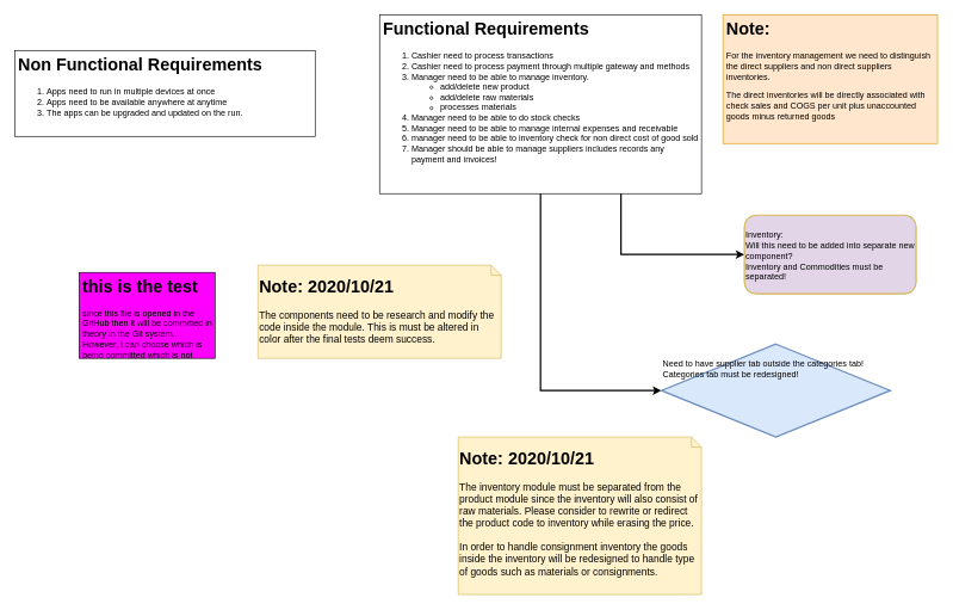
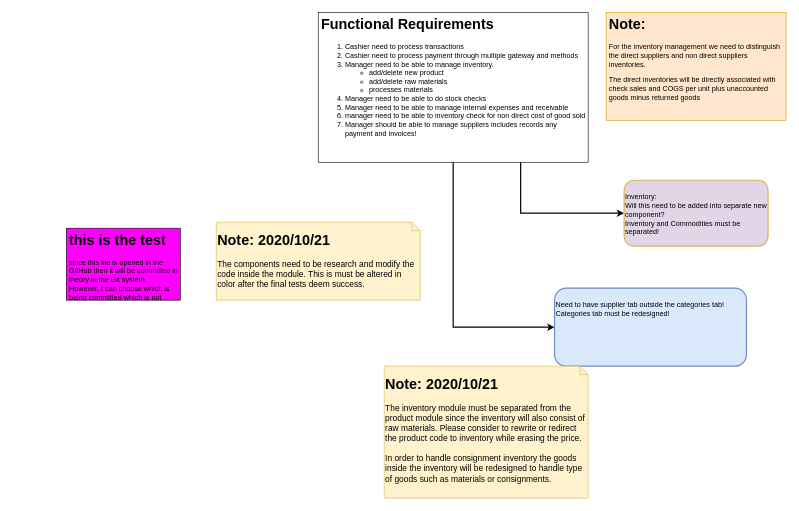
- <mxCell id="5" value="&lt;h1&gt;Non Functional Requirements&lt;/h1&gt;&lt;p&gt;&lt;/p&gt;&lt;ol&gt;&lt;li&gt;Apps need to run in multiple devices at once&lt;/li&gt;&lt;li&gt;Apps need to be available anywhere at anytime&lt;/li&gt;&lt;li&gt;The apps can be upgraded and updated on the run.&lt;/li&gt;&lt;/ol&gt;&lt;p&gt;&lt;/p&gt;" style="text;html=1;fillColor=none;spacing=5;spacingTop=-20;whiteSpace=wrap;overflow=hidden;rounded=0;strokeColor=#000000;" parent="1" vertex="1"><mxGeometry x="20" y="70" width="420" height="120" as="geometry" /></mxCell>
- <mxCell id="8" value="&lt;br&gt;Need to have supplier tab outside the categories tab!&amp;nbsp;&lt;br&gt;Categories tab must be redesigned!" style="rhombus;whiteSpace=wrap;html=1;strokeWidth=2;verticalAlign=top;align=left;fillColor=#dae8fc;strokeColor=#6c8ebf;" parent="1" vertex="1"><mxGeometry x="924" y="480" width="320" height="130" as="geometry" /></mxCell>
+ <mxCell id="8" value="&lt;br&gt;Need to have supplier tab outside the categories tab!&amp;nbsp;&lt;br&gt;Categories tab must be redesigned!" style="rounded=1;whiteSpace=wrap;html=1;strokeWidth=2;verticalAlign=top;align=left;fillColor=#dae8fc;strokeColor=#6c8ebf;" parent="1" vertex="1"><mxGeometry x="924" y="480" width="320" height="130" as="geometry" /></mxCell>
